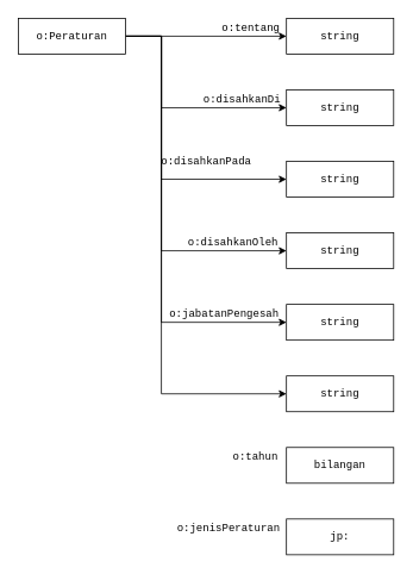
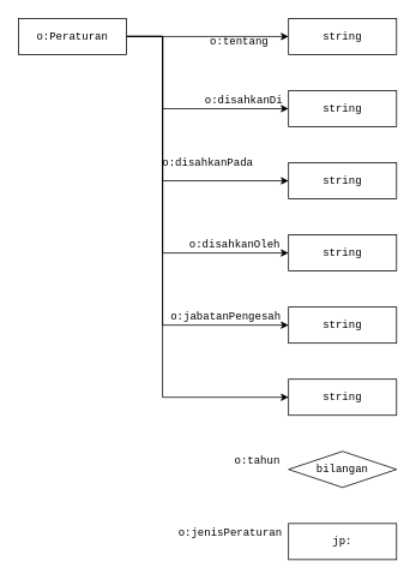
- <mxCell id="10" value="&lt;span style=&quot;font-family: &amp;#34;courier new&amp;#34;&quot;&gt;o:tentang&lt;/span&gt;" style="text;html=1;align=center;verticalAlign=middle;resizable=0;points=[];autosize=1;strokeColor=none;" vertex="1" parent="1"><mxGeometry x="240" y="20" width="80" height="20" as="geometry" /></mxCell>
+ <mxCell id="10" value="&lt;span style=&quot;font-family: &amp;#34;courier new&amp;#34;&quot;&gt;o:tentang&lt;/span&gt;" style="text;html=1;align=center;verticalAlign=middle;resizable=0;points=[];autosize=1;strokeColor=none;" vertex="1" parent="1"><mxGeometry x="225" y="35" width="80" height="20" as="geometry" /></mxCell>
- <mxCell id="22" value="&lt;font face=&quot;Courier New&quot;&gt;bilangan&lt;/font&gt;" style="whiteSpace=wrap;html=1;" vertex="1" parent="1"><mxGeometry x="320" y="500" width="120" height="40" as="geometry" /></mxCell>
+ <mxCell id="22" value="&lt;font face=&quot;Courier New&quot;&gt;bilangan&lt;/font&gt;" style="rhombus;whiteSpace=wrap;html=1;" vertex="1" parent="1"><mxGeometry x="320" y="500" width="120" height="40" as="geometry" /></mxCell>
